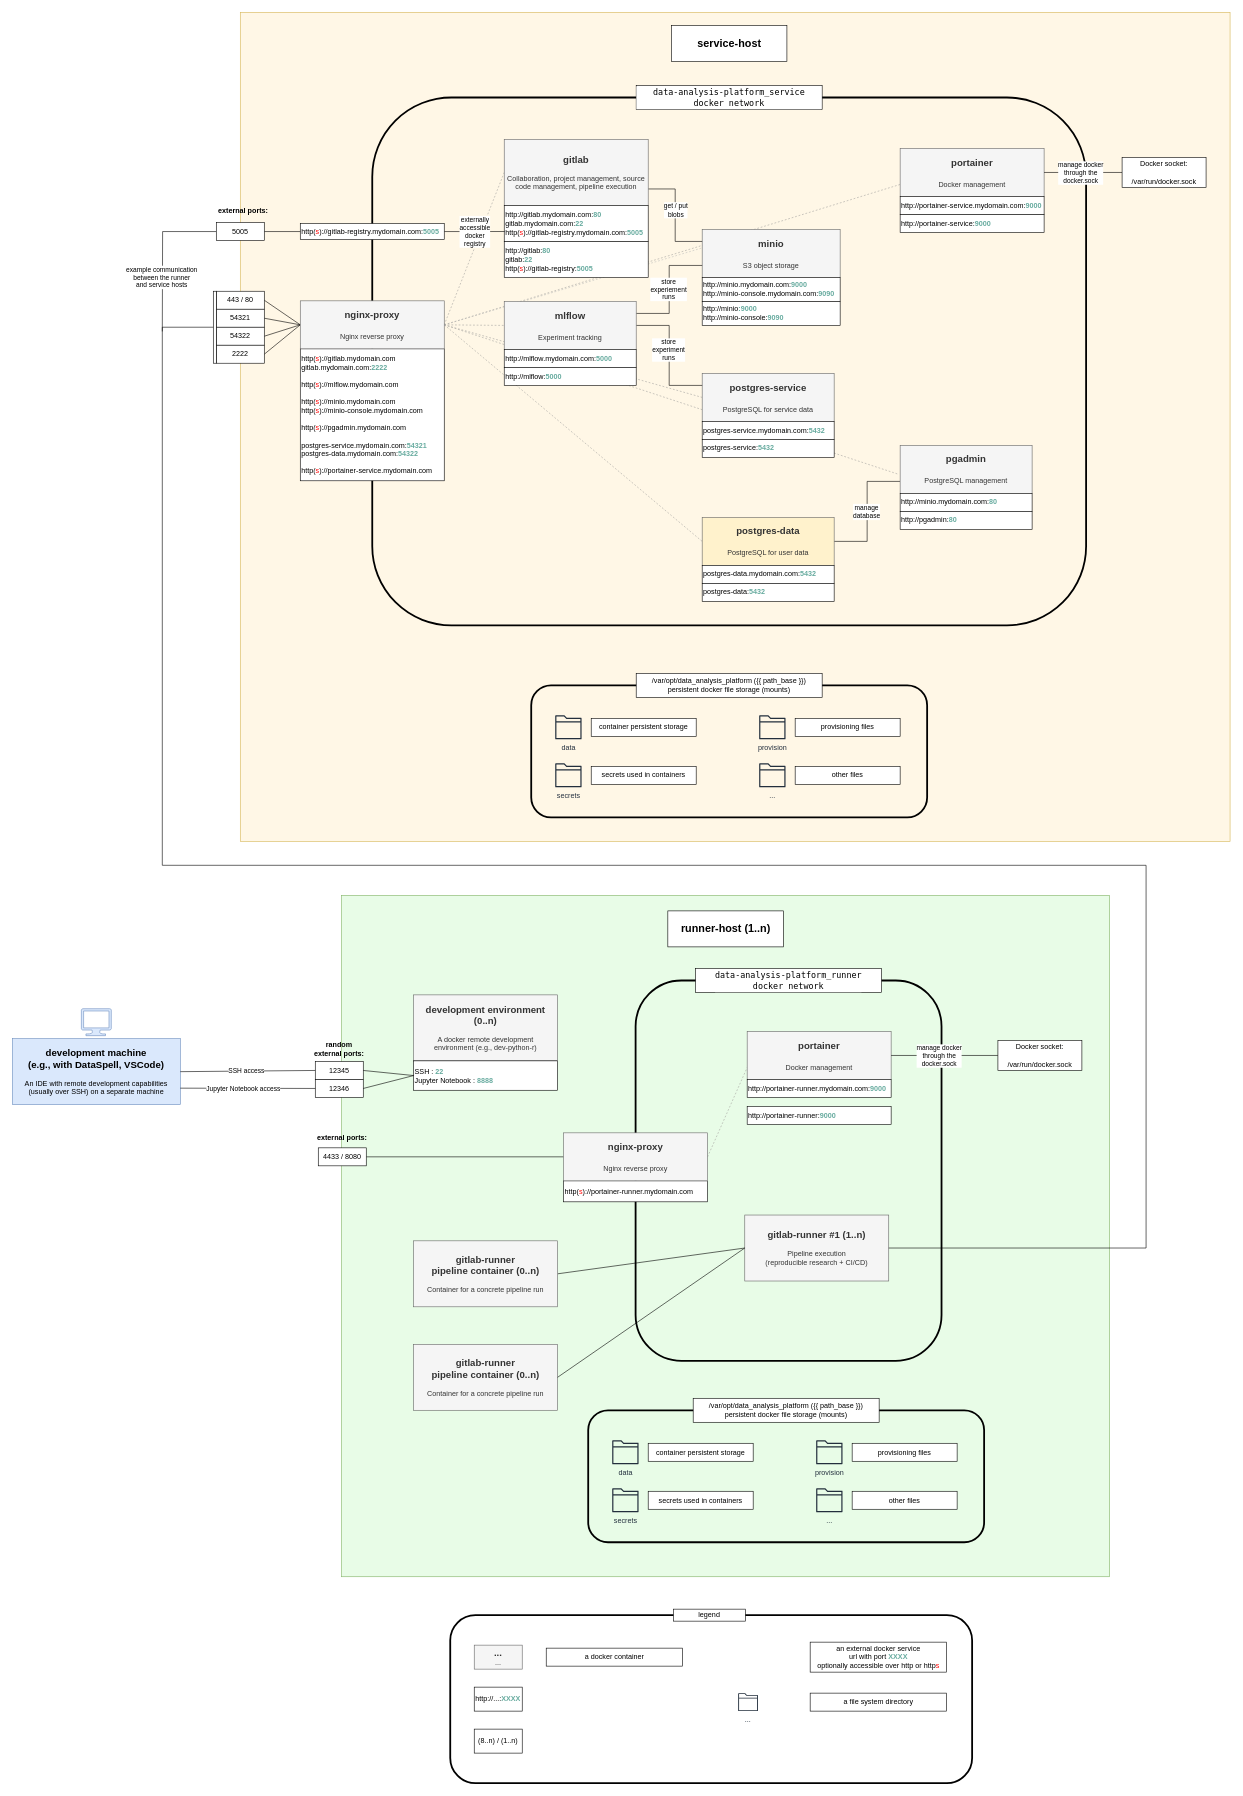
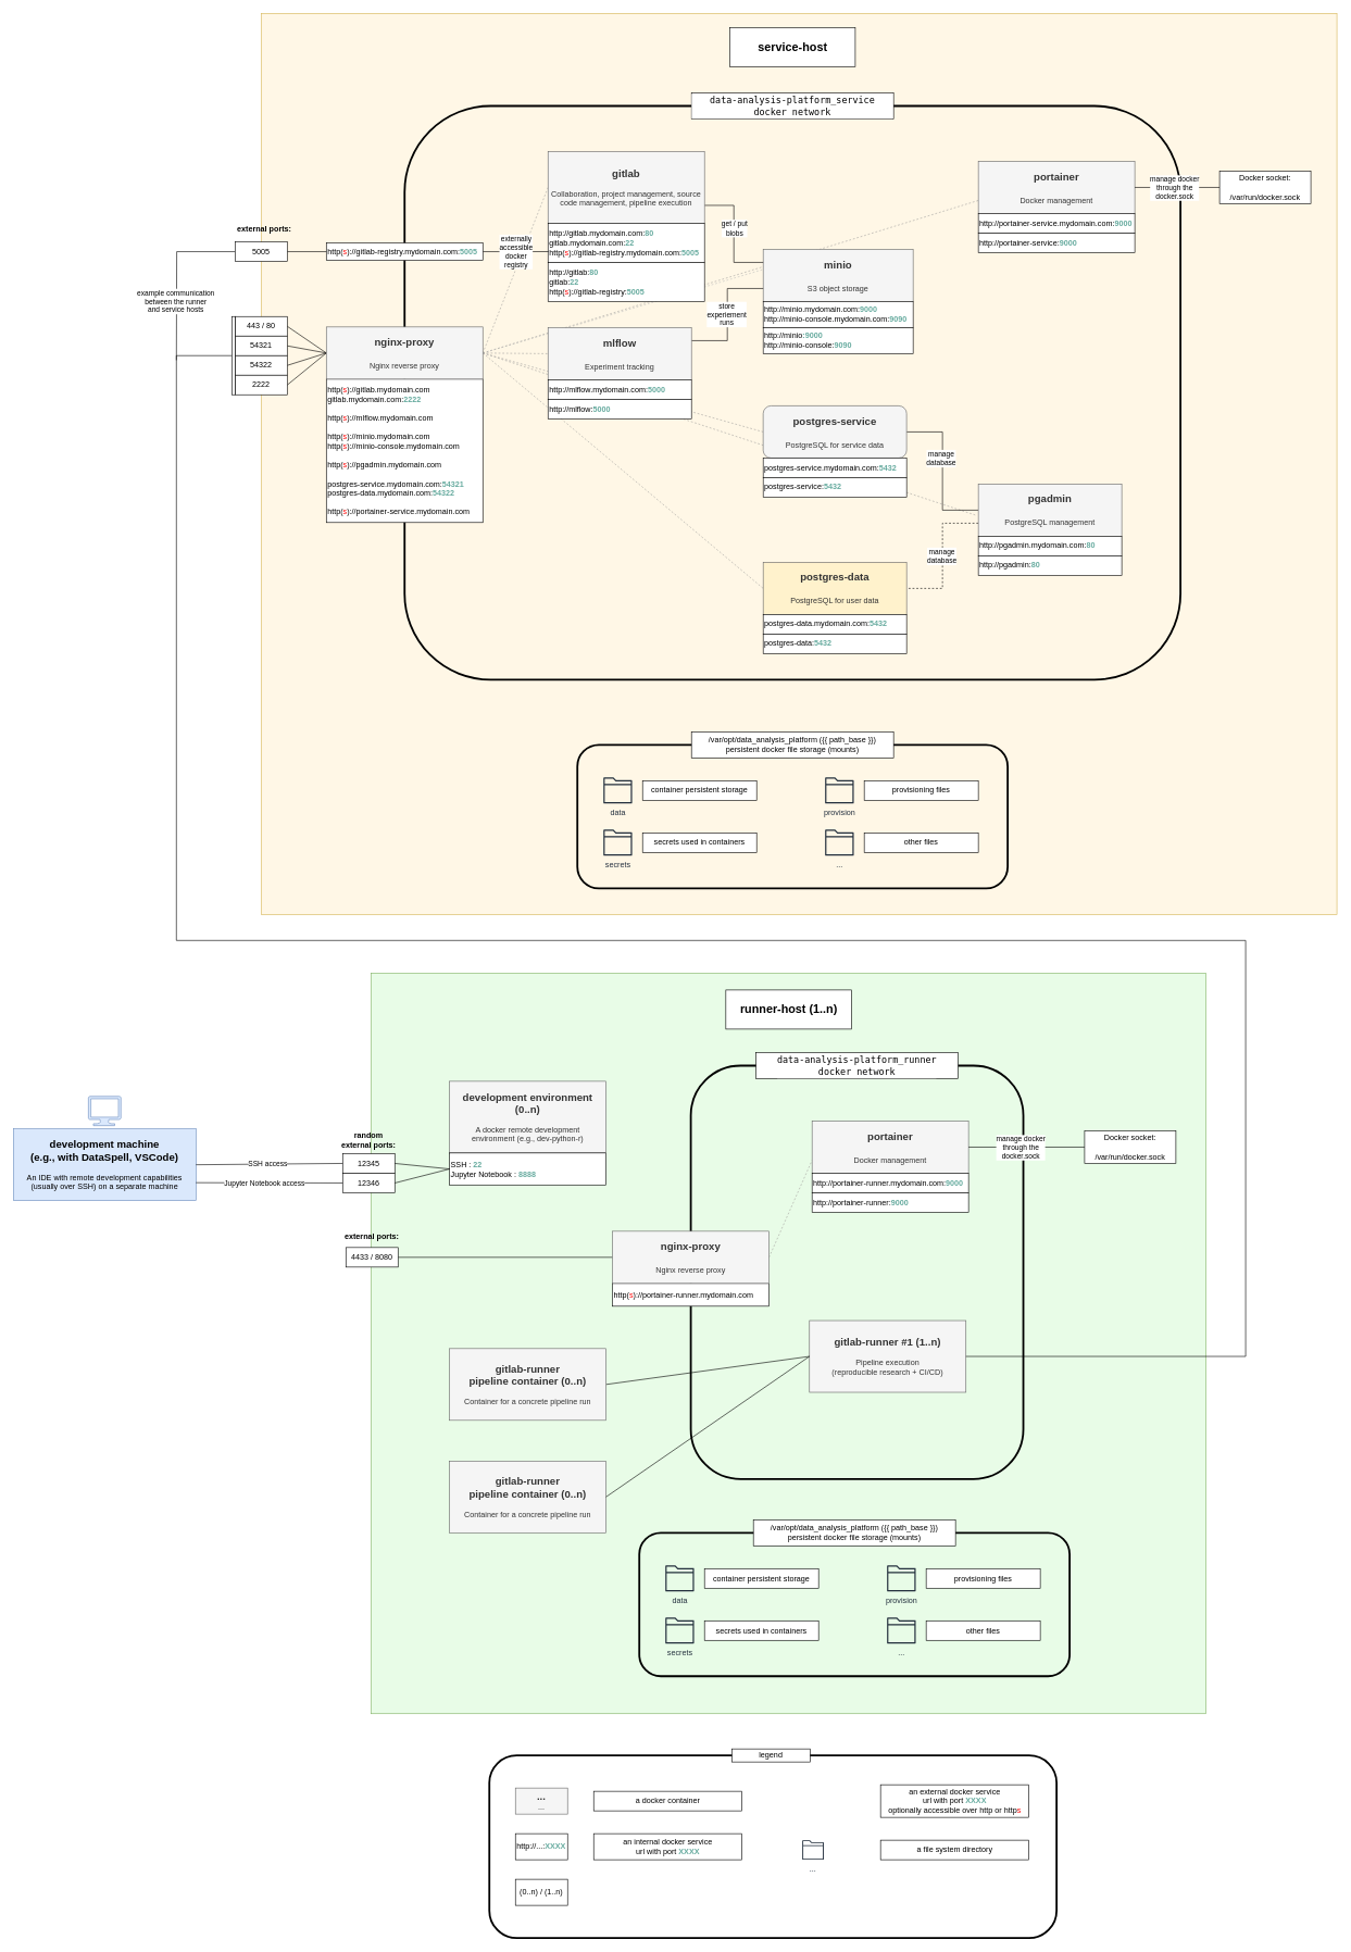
- <mxCell id="21" style="edgeStyle=orthogonalEdgeStyle;rounded=0;orthogonalLoop=1;jettySize=auto;html=1;exitX=1;exitY=0.5;exitDx=0;exitDy=0;entryX=0;entryY=0.25;entryDx=0;entryDy=0;endArrow=none;endFill=0;" edge="1" parent="1" source="23" target="16"><mxGeometry relative="1" as="geometry" /></mxCell>
- <mxCell id="22" value="store&lt;br&gt;experiment&lt;br&gt;runs" style="edgeLabel;html=1;align=center;verticalAlign=middle;resizable=0;points=[];" vertex="1" connectable="0" parent="21"><mxGeometry x="-0.095" y="-2" relative="1" as="geometry"><mxPoint as="offset" /></mxGeometry></mxCell>
- <mxCell id="16" value="&lt;div&gt;&lt;b&gt;&lt;font style=&quot;font-size: 16px;&quot;&gt;postgres-service&lt;/font&gt;&lt;/b&gt;&lt;/div&gt;&lt;div&gt;&lt;b&gt;&lt;font style=&quot;font-size: 16px;&quot;&gt;&lt;br&gt;&lt;/font&gt;&lt;/b&gt;&lt;/div&gt;PostgreSQL for service data" style="rounded=0;whiteSpace=wrap;html=1;fillColor=#f5f5f5;fontColor=#333333;strokeColor=#666666;" vertex="1" parent="1"><mxGeometry x="1170" y="622" width="220" height="80" as="geometry" /></mxCell>
+ <mxCell id="16" value="&lt;div&gt;&lt;b&gt;&lt;font style=&quot;font-size: 16px;&quot;&gt;postgres-service&lt;/font&gt;&lt;/b&gt;&lt;/div&gt;&lt;div&gt;&lt;b&gt;&lt;font style=&quot;font-size: 16px;&quot;&gt;&lt;br&gt;&lt;/font&gt;&lt;/b&gt;&lt;/div&gt;PostgreSQL for service data" style="whiteSpace=wrap;html=1;fillColor=#f5f5f5;fontColor=#333333;strokeColor=#666666;rounded=1;" vertex="1" parent="1"><mxGeometry x="1170" y="622" width="220" height="80" as="geometry" /></mxCell>
+ <mxCell id="11" style="edgeStyle=orthogonalEdgeStyle;rounded=0;orthogonalLoop=1;jettySize=auto;html=1;exitX=0;exitY=0.5;exitDx=0;exitDy=0;entryX=1;entryY=0.5;entryDx=0;entryDy=0;endArrow=none;endFill=0;" edge="1" parent="1" source="15" target="16"><mxGeometry relative="1" as="geometry" /></mxCell>
+ <mxCell id="12" value="&lt;div&gt;manage&lt;/div&gt;&lt;div&gt;database&lt;/div&gt;" style="edgeLabel;html=1;align=center;verticalAlign=middle;resizable=0;points=[];" vertex="1" connectable="0" parent="11"><mxGeometry x="0.217" y="3" relative="1" as="geometry"><mxPoint y="5" as="offset" /></mxGeometry></mxCell>
- <mxCell id="27" value="&lt;div align=&quot;left&quot;&gt;http://minio.mydomain.com:&lt;font color=&quot;#67ab9f&quot;&gt;&lt;b&gt;80&lt;/b&gt;&lt;/font&gt;&lt;/div&gt;" style="text;html=1;strokeColor=default;fillColor=default;align=left;verticalAlign=middle;whiteSpace=wrap;rounded=0;" vertex="1" parent="1"><mxGeometry x="1500" y="822" width="220" height="30" as="geometry" /></mxCell>
+ <mxCell id="27" value="&lt;div align=&quot;left&quot;&gt;http://pgadmin.mydomain.com:&lt;font color=&quot;#67ab9f&quot;&gt;&lt;b&gt;80&lt;/b&gt;&lt;/font&gt;&lt;/div&gt;" style="text;html=1;strokeColor=default;fillColor=default;align=left;verticalAlign=middle;whiteSpace=wrap;rounded=0;" vertex="1" parent="1"><mxGeometry x="1500" y="822" width="220" height="30" as="geometry" /></mxCell>
- <mxCell id="13" style="edgeStyle=orthogonalEdgeStyle;rounded=0;orthogonalLoop=1;jettySize=auto;html=1;exitX=0;exitY=0.75;exitDx=0;exitDy=0;entryX=1;entryY=0.5;entryDx=0;entryDy=0;endArrow=none;endFill=0;" edge="1" parent="1" source="15" target="17"><mxGeometry relative="1" as="geometry" /></mxCell>
+ <mxCell id="13" style="edgeStyle=orthogonalEdgeStyle;rounded=0;orthogonalLoop=1;jettySize=auto;html=1;exitX=0;exitY=0.75;exitDx=0;exitDy=0;entryX=1;entryY=0.5;entryDx=0;entryDy=0;endArrow=none;endFill=0;dashed=1;" edge="1" parent="1" source="15" target="17"><mxGeometry relative="1" as="geometry" /></mxCell>
- <mxCell id="92" value="&lt;div align=&quot;left&quot;&gt;http://portainer-runner:&lt;font color=&quot;#67ab9f&quot;&gt;&lt;b&gt;9000&lt;/b&gt;&lt;/font&gt;&lt;/div&gt;" style="text;html=1;strokeColor=default;fillColor=default;align=left;verticalAlign=middle;whiteSpace=wrap;rounded=0;" vertex="1" parent="1"><mxGeometry x="1245" y="1844" width="240" height="30" as="geometry" /></mxCell>
+ <mxCell id="92" value="&lt;div align=&quot;left&quot;&gt;http://portainer-runner:&lt;font color=&quot;#67ab9f&quot;&gt;&lt;b&gt;9000&lt;/b&gt;&lt;/font&gt;&lt;/div&gt;" style="text;html=1;strokeColor=default;fillColor=default;align=left;verticalAlign=middle;whiteSpace=wrap;rounded=0;" vertex="1" parent="1"><mxGeometry x="1245" y="1829" width="240" height="30" as="geometry" /></mxCell>
+ <mxCell id="137" value="an internal docker service &lt;br&gt;&lt;div align=&quot;center&quot;&gt;url with port &lt;font color=&quot;#67ab9f&quot;&gt;&lt;b&gt;XXXX&lt;/b&gt;&lt;/font&gt;&lt;br&gt;&lt;/div&gt;" style="text;html=1;strokeColor=default;fillColor=default;align=center;verticalAlign=middle;whiteSpace=wrap;rounded=0;" vertex="1" parent="1"><mxGeometry x="910" y="2812" width="227.5" height="40" as="geometry" /></mxCell>
- <mxCell id="141" value="&lt;div align=&quot;center&quot;&gt;(8..n) / (1..n)&lt;/div&gt;" style="text;html=1;strokeColor=default;fillColor=default;align=center;verticalAlign=middle;whiteSpace=wrap;rounded=0;" vertex="1" parent="1"><mxGeometry x="790" y="2882" width="80" height="40" as="geometry" /></mxCell>
+ <mxCell id="141" value="&lt;div align=&quot;center&quot;&gt;(0..n) / (1..n)&lt;/div&gt;" style="text;html=1;strokeColor=default;fillColor=default;align=center;verticalAlign=middle;whiteSpace=wrap;rounded=0;" vertex="1" parent="1"><mxGeometry x="790" y="2882" width="80" height="40" as="geometry" /></mxCell>
